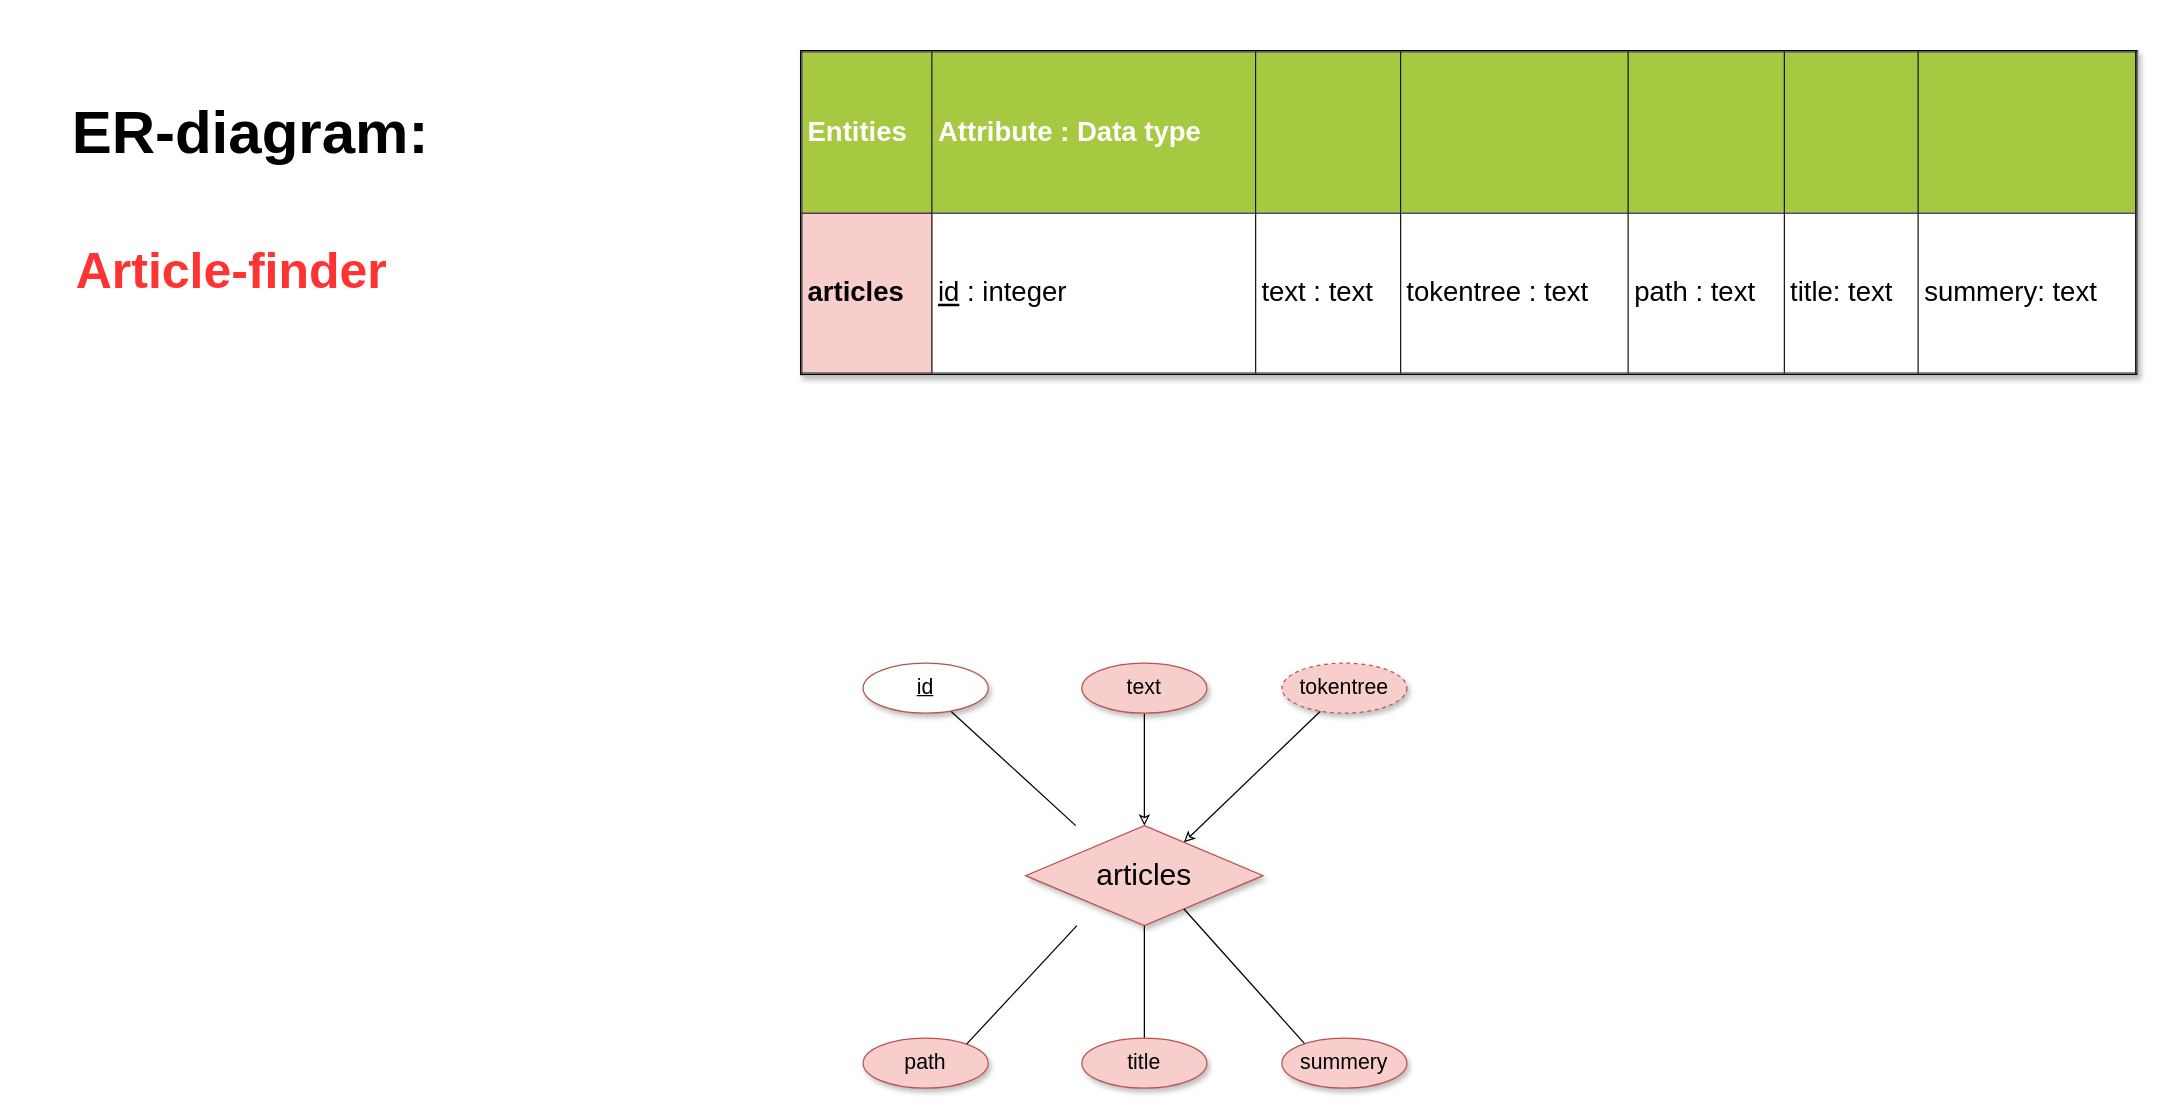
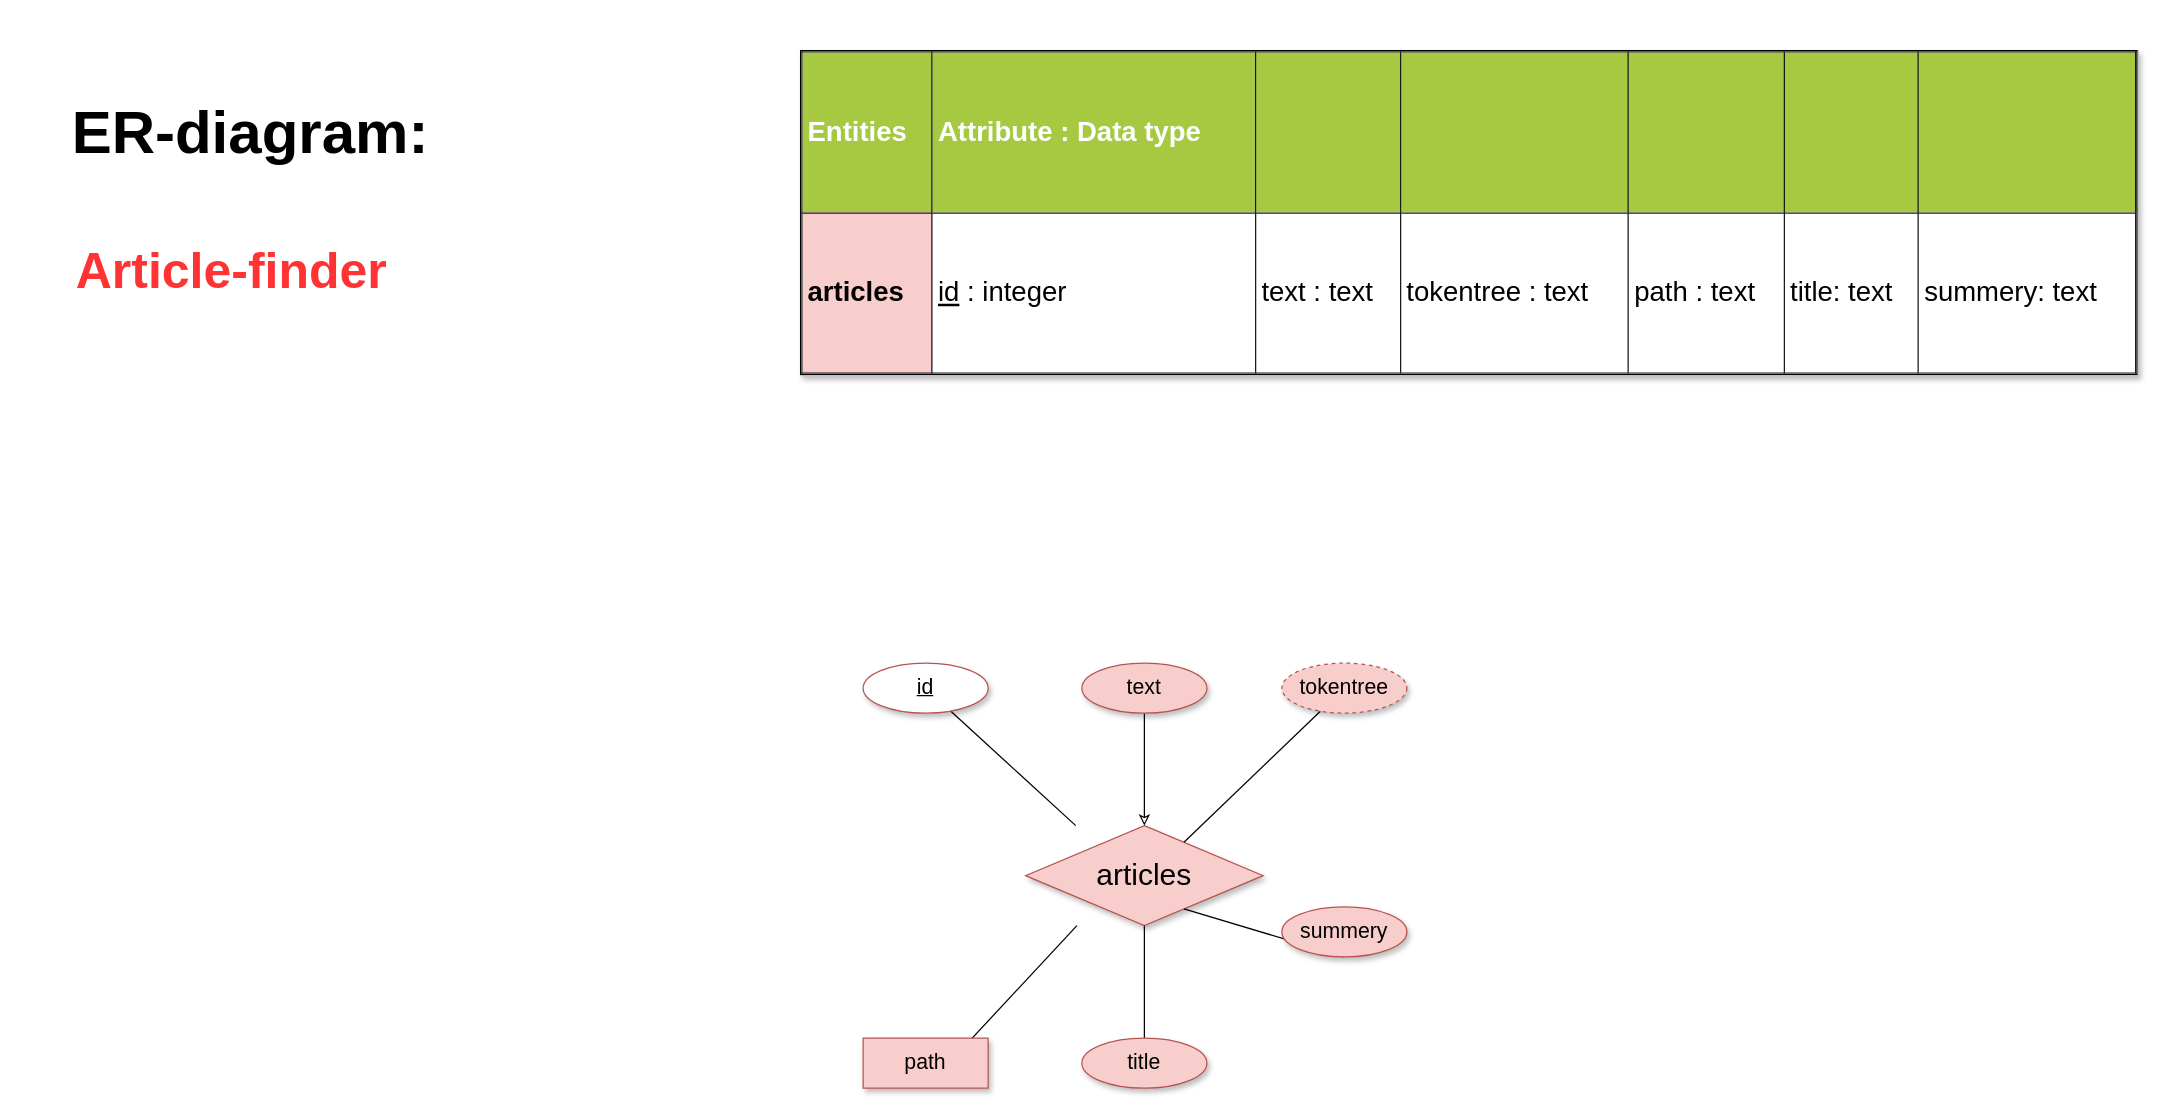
- <mxCell id="8" style="edgeStyle=none;rounded=0;orthogonalLoop=1;jettySize=auto;html=1;entryX=0.75;entryY=0;entryDx=0;entryDy=0;endArrow=classic;endFill=0;" parent="1" source="9" target="2" edge="1"><mxGeometry relative="1" as="geometry" /></mxCell>
+ <mxCell id="8" style="edgeStyle=none;rounded=0;orthogonalLoop=1;jettySize=auto;html=1;entryX=0.75;entryY=0;entryDx=0;entryDy=0;endArrow=none;endFill=0;" parent="1" source="9" target="2" edge="1"><mxGeometry relative="1" as="geometry" /></mxCell>
- <mxCell id="13" value="path" style="ellipse;whiteSpace=wrap;html=1;align=center;fillColor=#f8cecc;strokeColor=#b85450;fontSize=17;shadow=1;" parent="1" vertex="1"><mxGeometry x="690" y="830" width="100" height="40" as="geometry" /></mxCell>
+ <mxCell id="13" value="path" style="whiteSpace=wrap;html=1;align=center;fillColor=#f8cecc;strokeColor=#b85450;fontSize=17;shadow=1;rounded=0;" parent="1" vertex="1"><mxGeometry x="690" y="830" width="100" height="40" as="geometry" /></mxCell>
- <mxCell id="18" value="summery" style="ellipse;whiteSpace=wrap;html=1;align=center;fillColor=#f8cecc;strokeColor=#b85450;fontSize=17;shadow=1;" vertex="1" parent="1"><mxGeometry x="1025" y="830" width="100" height="40" as="geometry" /></mxCell>
+ <mxCell id="18" value="summery" style="ellipse;whiteSpace=wrap;html=1;align=center;fillColor=#f8cecc;strokeColor=#b85450;fontSize=17;shadow=1;" vertex="1" parent="1"><mxGeometry x="1025" y="725" width="100" height="40" as="geometry" /></mxCell>
